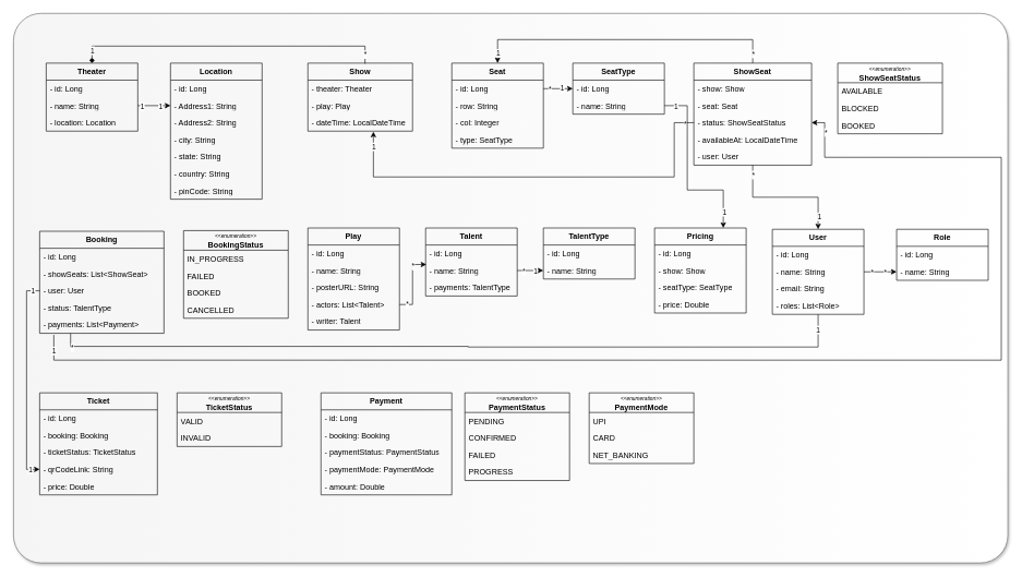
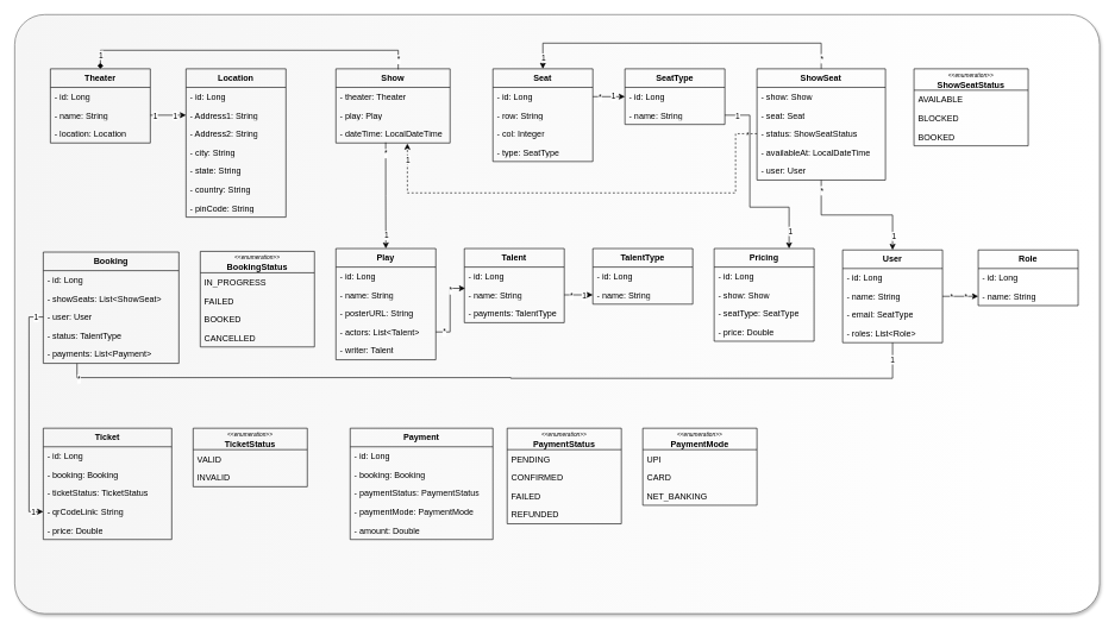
- <mxCell id="70" style="edgeStyle=orthogonalEdgeStyle;rounded=0;orthogonalLoop=1;jettySize=auto;html=1;exitX=0.114;exitY=1.094;exitDx=0;exitDy=0;entryX=1;entryY=0.5;entryDx=0;entryDy=0;exitPerimeter=0;" edge="1" parent="1" source="78" target="35"><mxGeometry relative="1" as="geometry"><Array as="points"><mxPoint x="82" y="550" /><mxPoint x="1530" y="550" /><mxPoint x="1530" y="240" /><mxPoint x="1260" y="240" /><mxPoint x="1260" y="187" /></Array></mxGeometry></mxCell>
- <mxCell id="71" value="*" style="edgeLabel;html=1;align=center;verticalAlign=middle;resizable=0;points=[];" vertex="1" connectable="0" parent="70"><mxGeometry x="0.967" y="-1" relative="1" as="geometry"><mxPoint as="offset" /></mxGeometry></mxCell>
- <mxCell id="72" value="1" style="edgeLabel;html=1;align=center;verticalAlign=middle;resizable=0;points=[];" vertex="1" connectable="0" parent="70"><mxGeometry x="-0.978" relative="1" as="geometry"><mxPoint as="offset" /></mxGeometry></mxCell>
- <mxCell id="108" style="edgeStyle=orthogonalEdgeStyle;rounded=0;orthogonalLoop=1;jettySize=auto;html=1;exitX=0;exitY=0.5;exitDx=0;exitDy=0;entryX=0.626;entryY=1.031;entryDx=0;entryDy=0;entryPerimeter=0;" edge="1" parent="1" source="35" target="25"><mxGeometry relative="1" as="geometry"><Array as="points"><mxPoint x="1030" y="187" /><mxPoint x="1030" y="270" /><mxPoint x="570" y="270" /></Array></mxGeometry></mxCell>
+ <mxCell id="108" style="edgeStyle=orthogonalEdgeStyle;rounded=0;orthogonalLoop=1;jettySize=auto;html=1;exitX=0;exitY=0.5;exitDx=0;exitDy=0;entryX=0.626;entryY=1.031;entryDx=0;entryDy=0;entryPerimeter=0;dashed=1;" edge="1" parent="1" source="35" target="25"><mxGeometry relative="1" as="geometry"><Array as="points"><mxPoint x="1030" y="187" /><mxPoint x="1030" y="270" /><mxPoint x="570" y="270" /></Array></mxGeometry></mxCell>
+ <mxCell id="99" style="edgeStyle=orthogonalEdgeStyle;rounded=0;orthogonalLoop=1;jettySize=auto;html=1;entryX=0.5;entryY=0;entryDx=0;entryDy=0;exitX=0.436;exitY=0.969;exitDx=0;exitDy=0;exitPerimeter=0;" edge="1" parent="1" source="25" target="8"><mxGeometry relative="1" as="geometry"><Array as="points" /></mxGeometry></mxCell>
+ <mxCell id="100" value="1" style="edgeLabel;html=1;align=center;verticalAlign=middle;resizable=0;points=[];" vertex="1" connectable="0" parent="99"><mxGeometry x="0.758" relative="1" as="geometry"><mxPoint as="offset" /></mxGeometry></mxCell>
+ <mxCell id="101" value="*" style="edgeLabel;html=1;align=center;verticalAlign=middle;resizable=0;points=[];" vertex="1" connectable="0" parent="99"><mxGeometry x="-0.796" relative="1" as="geometry"><mxPoint as="offset" /></mxGeometry></mxCell>
- <mxCell id="50" value="- email: String" style="text;strokeColor=none;fillColor=none;align=left;verticalAlign=top;spacingLeft=4;spacingRight=4;overflow=hidden;rotatable=0;points=[[0,0.5],[1,0.5]];portConstraint=eastwest;whiteSpace=wrap;html=1;" parent="47" vertex="1"><mxGeometry y="78" width="140" height="26" as="geometry" /></mxCell>
+ <mxCell id="50" value="- email: SeatType" style="text;strokeColor=none;fillColor=none;align=left;verticalAlign=top;spacingLeft=4;spacingRight=4;overflow=hidden;rotatable=0;points=[[0,0.5],[1,0.5]];portConstraint=eastwest;whiteSpace=wrap;html=1;" parent="47" vertex="1"><mxGeometry y="78" width="140" height="26" as="geometry" /></mxCell>
- <mxCell id="133" value="PROGRESS" style="text;strokeColor=none;fillColor=none;align=left;verticalAlign=top;spacingLeft=4;spacingRight=4;overflow=hidden;rotatable=0;points=[[0,0.5],[1,0.5]];portConstraint=eastwest;whiteSpace=wrap;html=1;" vertex="1" parent="129"><mxGeometry y="108" width="160" height="26" as="geometry" /></mxCell>
+ <mxCell id="133" value="REFUNDED" style="text;strokeColor=none;fillColor=none;align=left;verticalAlign=top;spacingLeft=4;spacingRight=4;overflow=hidden;rotatable=0;points=[[0,0.5],[1,0.5]];portConstraint=eastwest;whiteSpace=wrap;html=1;" vertex="1" parent="129"><mxGeometry y="108" width="160" height="26" as="geometry" /></mxCell>
